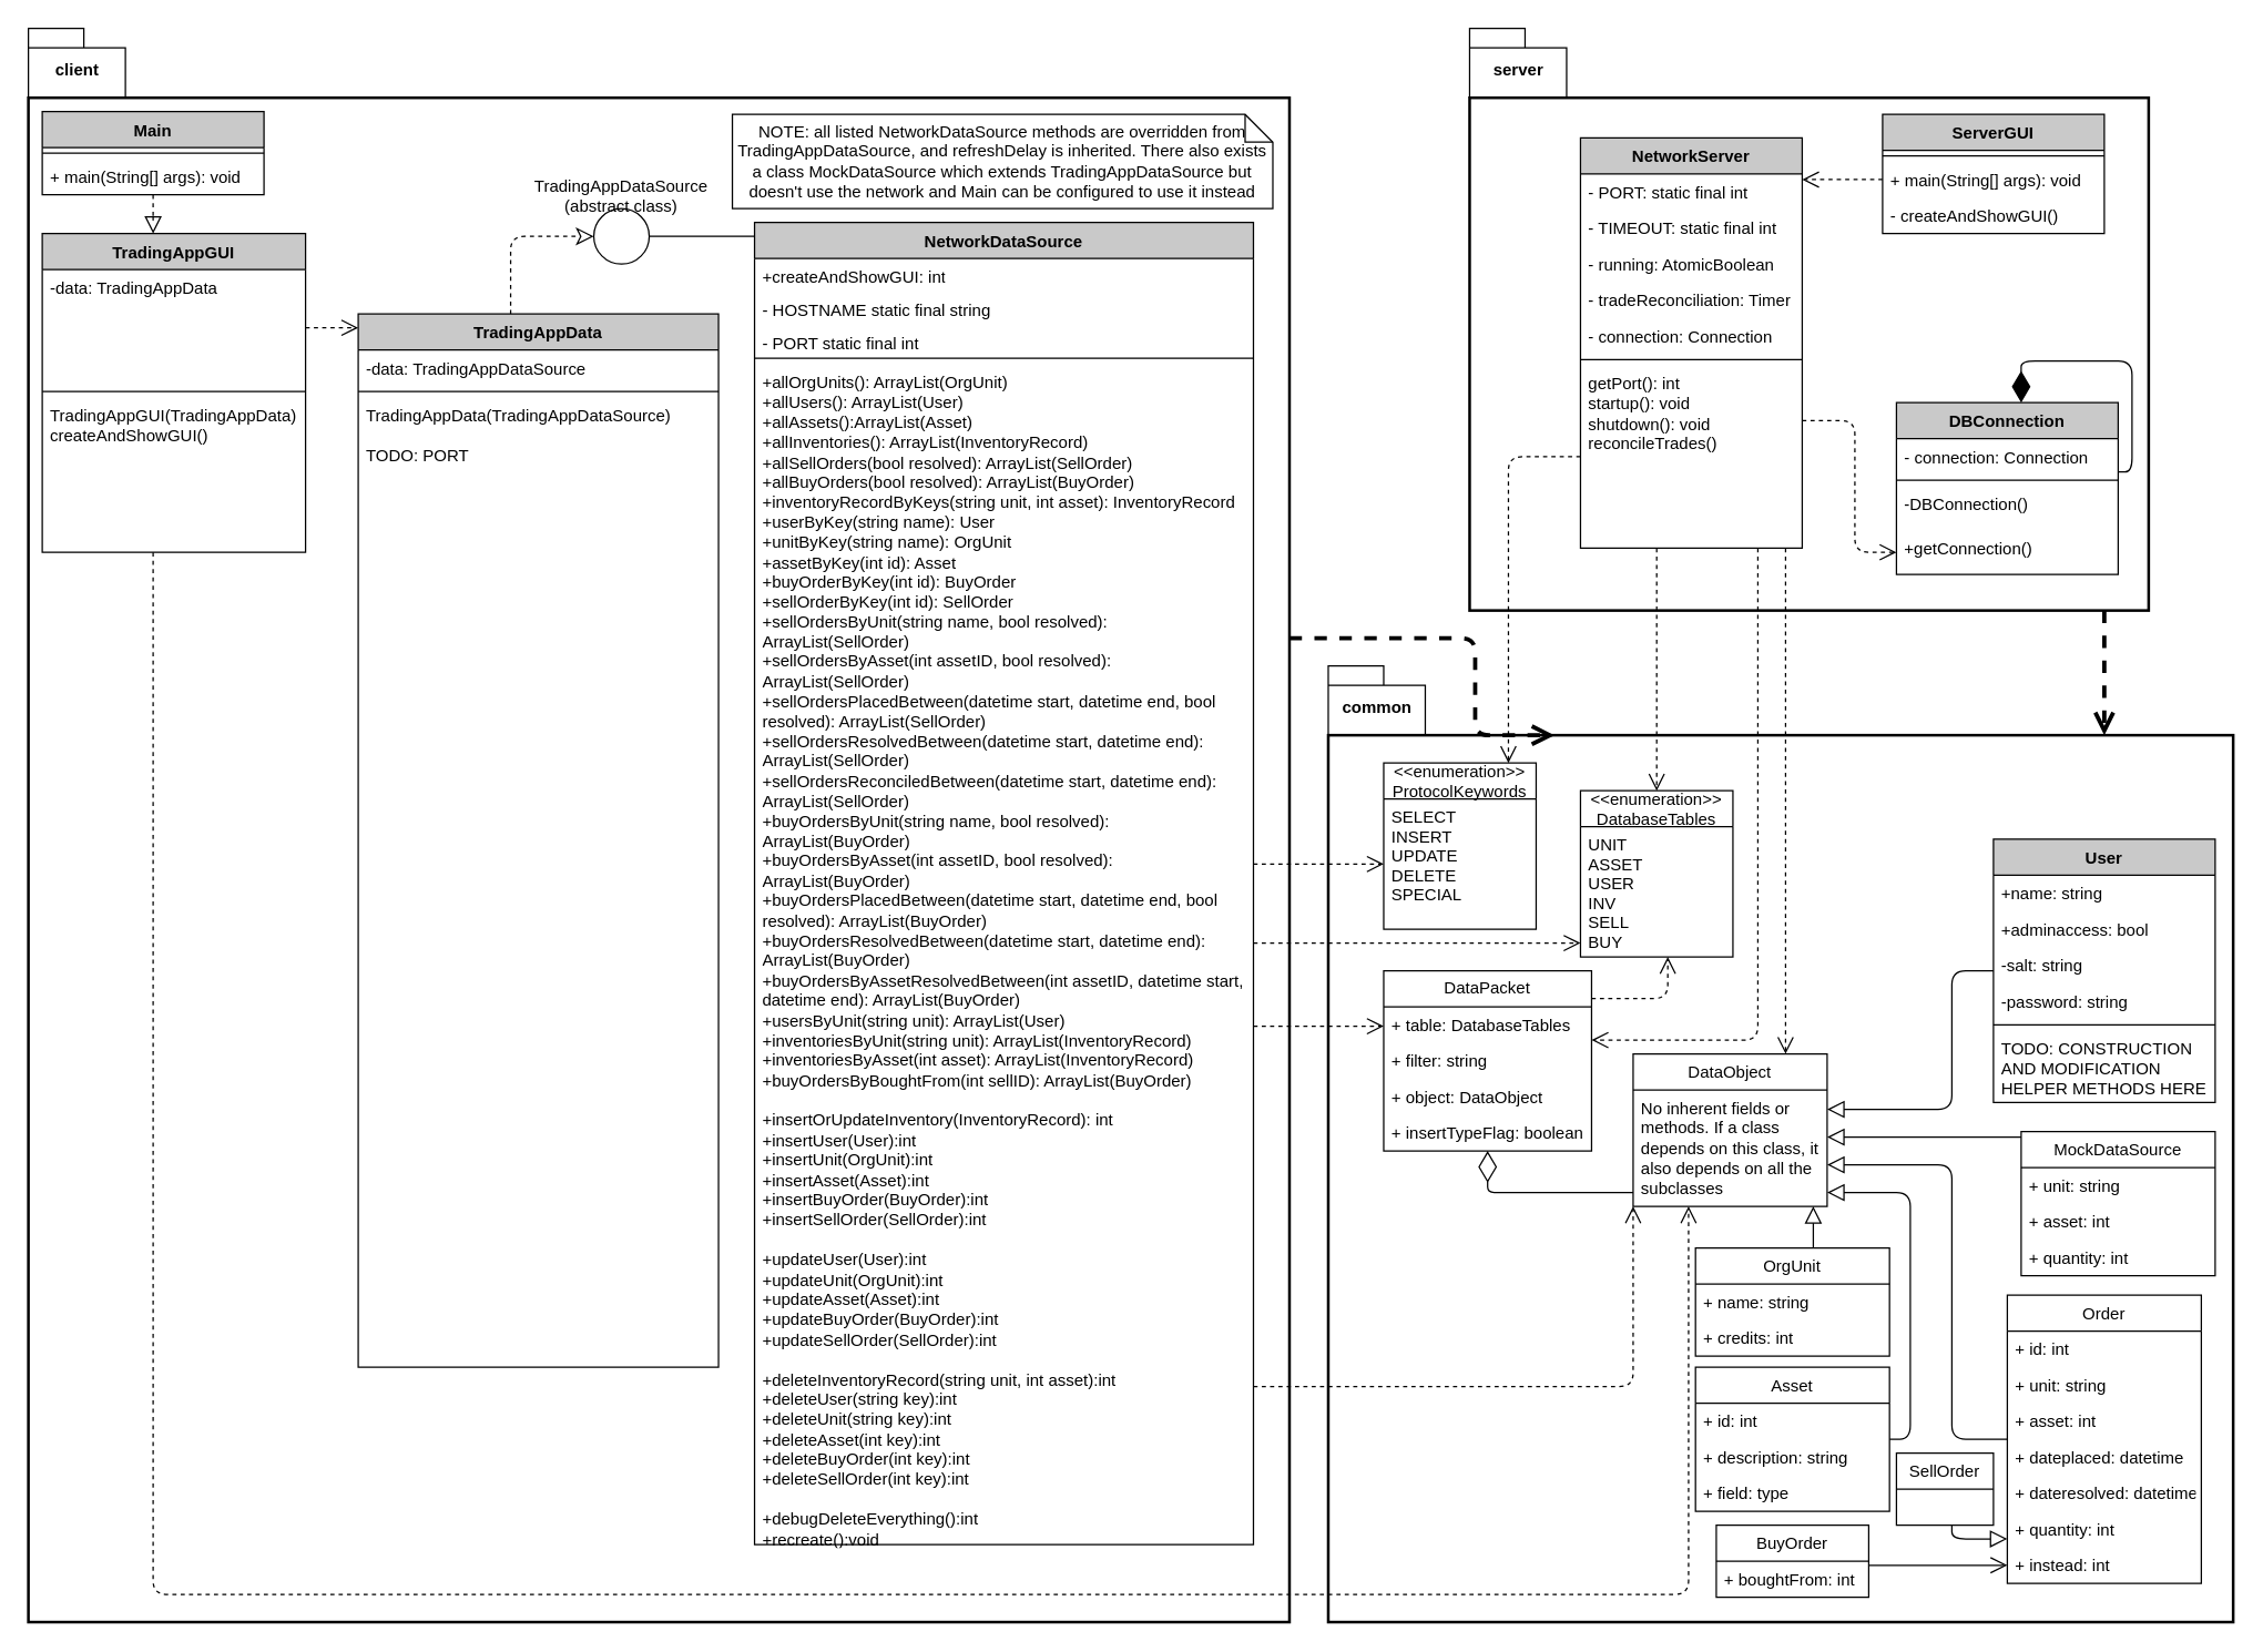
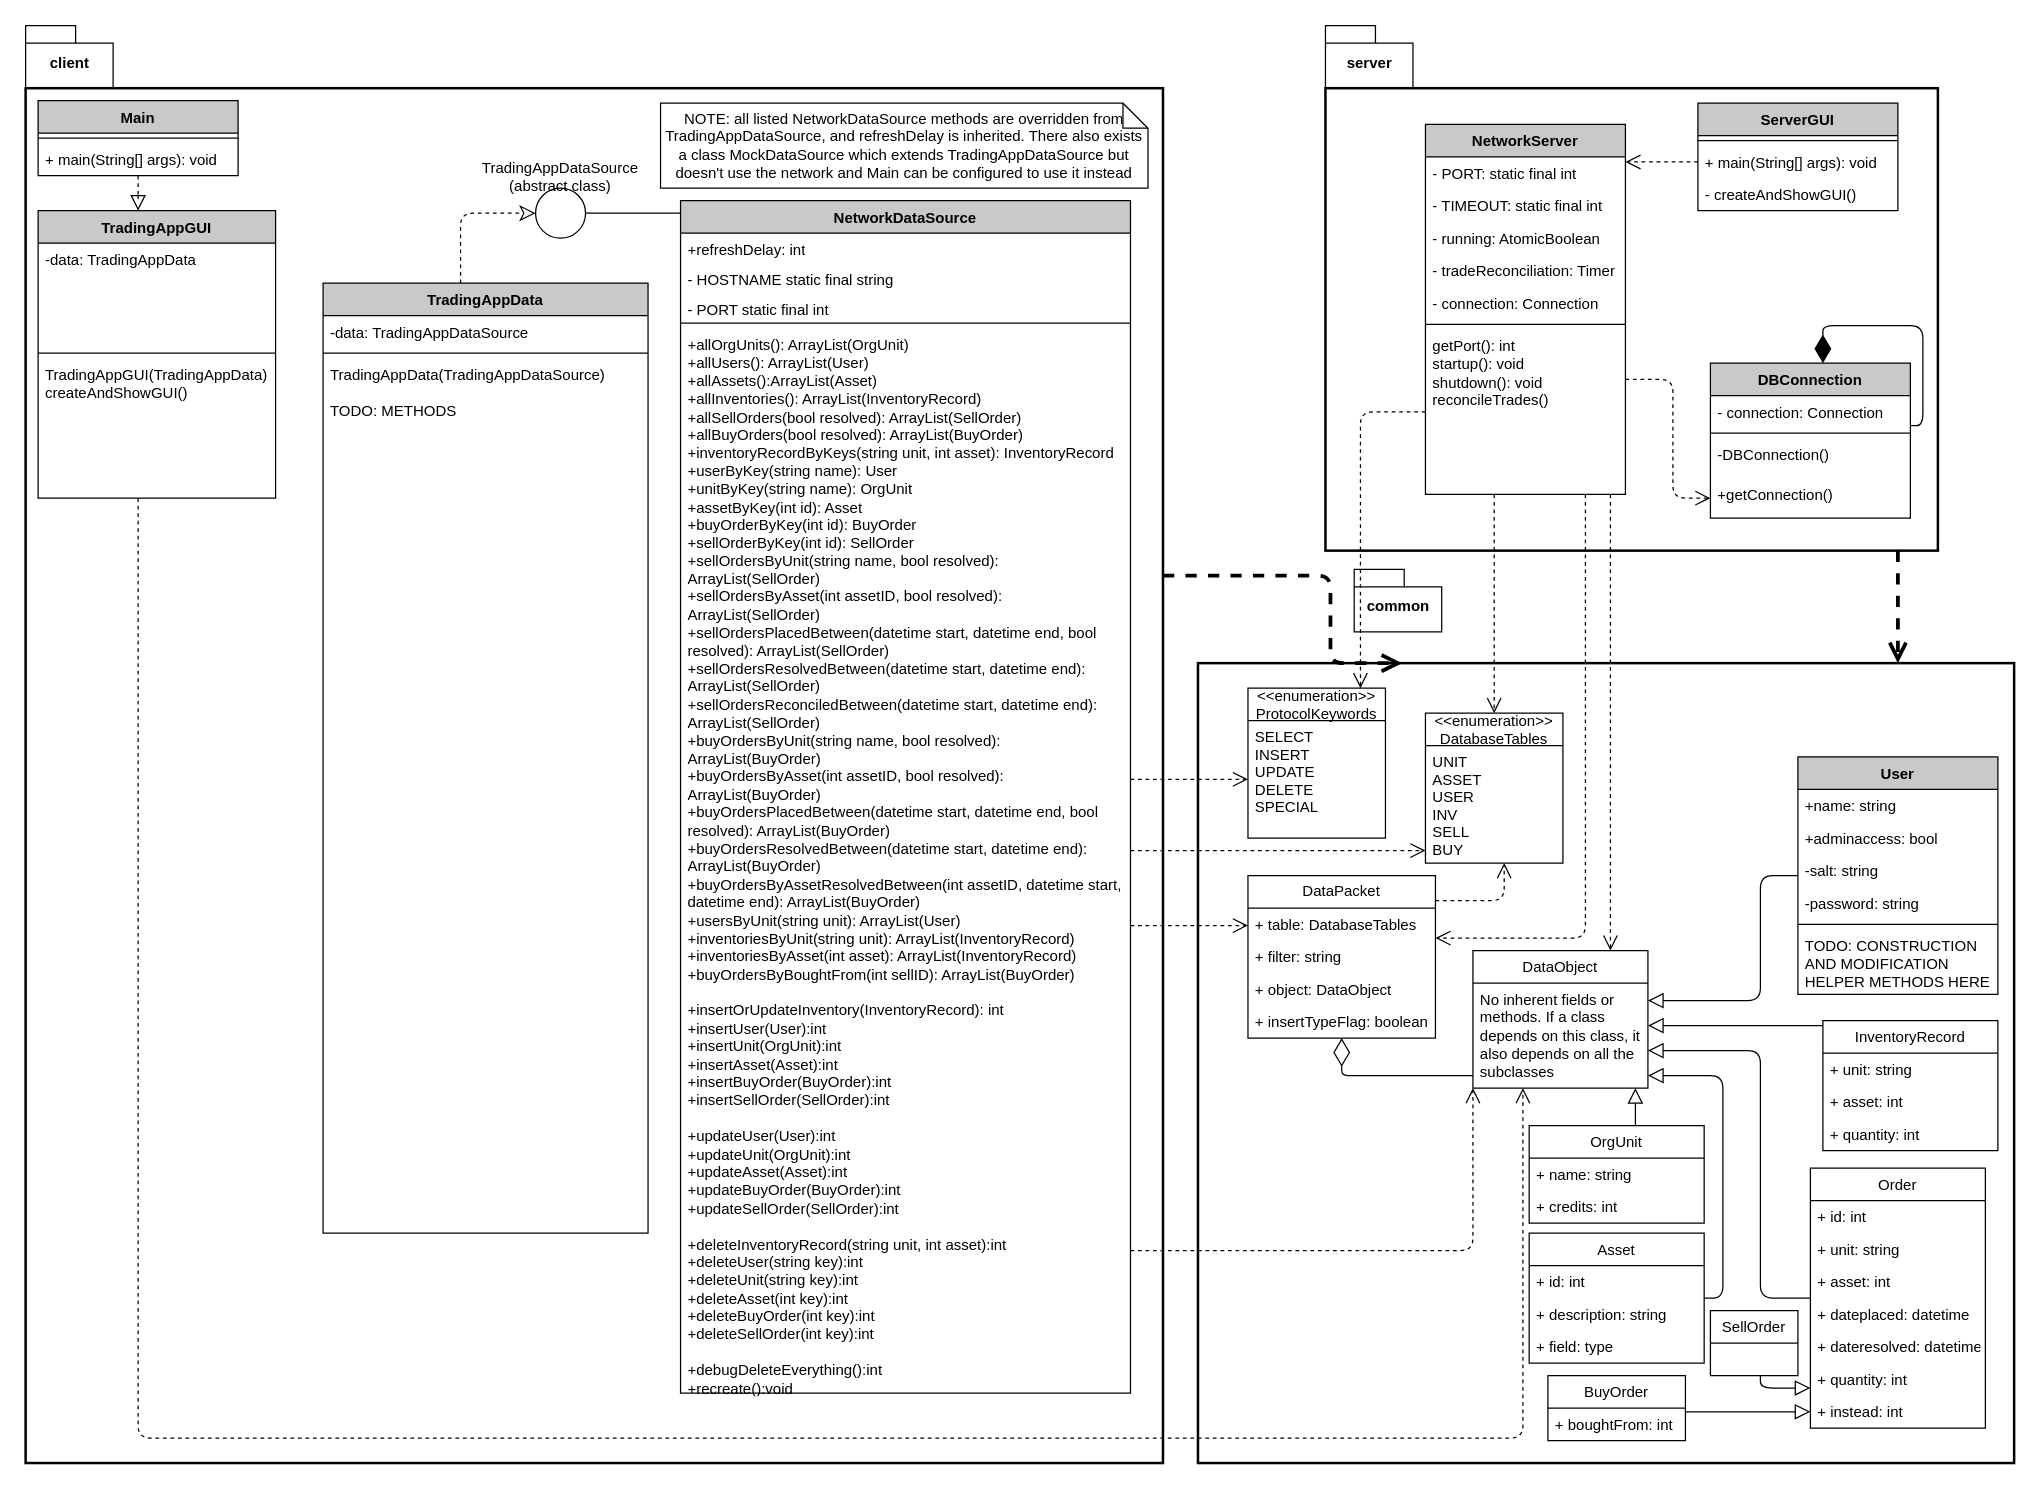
- <mxCell id="9" value="+createAndShowGUI: int" style="text;strokeColor=none;fillColor=none;align=left;verticalAlign=top;spacingLeft=4;spacingRight=4;overflow=hidden;rotatable=0;points=[[0,0.5],[1,0.5]];portConstraint=eastwest;fontSize=12;whiteSpace=wrap;" parent="8" vertex="1"><mxGeometry y="26" width="360" height="24" as="geometry" /></mxCell>
+ <mxCell id="9" value="+refreshDelay: int" style="text;strokeColor=none;fillColor=none;align=left;verticalAlign=top;spacingLeft=4;spacingRight=4;overflow=hidden;rotatable=0;points=[[0,0.5],[1,0.5]];portConstraint=eastwest;fontSize=12;whiteSpace=wrap;" parent="8" vertex="1"><mxGeometry y="26" width="360" height="24" as="geometry" /></mxCell>
- <mxCell id="53" style="edgeStyle=orthogonalEdgeStyle;rounded=1;orthogonalLoop=1;jettySize=auto;html=1;fontSize=12;endArrow=open;endFill=0;endSize=10;startSize=10;dashed=1;" parent="1" source="50" edge="1" target="36"><mxGeometry relative="1" as="geometry"><mxPoint x="290" y="241" as="targetPoint" /><Array as="points"><mxPoint x="258" y="236" /><mxPoint x="258" y="236" /></Array></mxGeometry></mxCell>
- <mxCell id="39" value="TradingAppData(TradingAppDataSource)&#10;&#10;TODO: PORT" style="text;strokeColor=none;fillColor=none;align=left;verticalAlign=top;spacingLeft=4;spacingRight=4;overflow=hidden;rotatable=0;points=[[0,0.5],[1,0.5]];portConstraint=eastwest;whiteSpace=wrap;" parent="36" vertex="1"><mxGeometry y="60" width="260" height="700" as="geometry" /></mxCell>
+ <mxCell id="39" value="TradingAppData(TradingAppDataSource)&#10;&#10;TODO: METHODS" style="text;strokeColor=none;fillColor=none;align=left;verticalAlign=top;spacingLeft=4;spacingRight=4;overflow=hidden;rotatable=0;points=[[0,0.5],[1,0.5]];portConstraint=eastwest;whiteSpace=wrap;" parent="36" vertex="1"><mxGeometry y="60" width="260" height="700" as="geometry" /></mxCell>
- <mxCell id="94" value="common" style="shape=folder;fontStyle=1;spacingTop=10;tabWidth=40;tabHeight=14;tabPosition=left;html=1;shadow=0;fillColor=none;gradientColor=none;" vertex="1" parent="1"><mxGeometry x="958" y="480" width="70" height="50" as="geometry" /></mxCell>
+ <mxCell id="94" value="common" style="shape=folder;fontStyle=1;spacingTop=10;tabWidth=40;tabHeight=14;tabPosition=left;html=1;shadow=0;fillColor=none;gradientColor=none;" vertex="1" parent="1"><mxGeometry x="1083" y="455" width="70" height="50" as="geometry" /></mxCell>
- <mxCell id="65" value="MockDataSource" style="swimlane;fontStyle=0;childLayout=stackLayout;horizontal=1;startSize=26;fillColor=none;horizontalStack=0;resizeParent=1;resizeParentMax=0;resizeLast=0;collapsible=1;marginBottom=0;fontSize=12;strokeColor=#000000;strokeWidth=1;html=0;" parent="1" vertex="1"><mxGeometry x="1458" y="816" width="140" height="104" as="geometry" /></mxCell>
+ <mxCell id="65" value="InventoryRecord" style="swimlane;fontStyle=0;childLayout=stackLayout;horizontal=1;startSize=26;fillColor=none;horizontalStack=0;resizeParent=1;resizeParentMax=0;resizeLast=0;collapsible=1;marginBottom=0;fontSize=12;strokeColor=#000000;strokeWidth=1;html=0;" parent="1" vertex="1"><mxGeometry x="1458" y="816" width="140" height="104" as="geometry" /></mxCell>
- <mxCell id="80" style="edgeStyle=orthogonalEdgeStyle;rounded=1;orthogonalLoop=1;jettySize=auto;html=1;fontSize=12;endArrow=open;endFill=0;endSize=10;startSize=10;" parent="1" source="82" target="77" edge="1"><mxGeometry relative="1" as="geometry"><mxPoint x="1448" y="1130" as="targetPoint" /><Array as="points"><mxPoint x="1358" y="1129" /></Array><mxPoint x="1190" y="1116" as="sourcePoint" /></mxGeometry></mxCell>
+ <mxCell id="80" style="edgeStyle=orthogonalEdgeStyle;rounded=1;orthogonalLoop=1;jettySize=auto;html=1;fontSize=12;endArrow=block;endFill=0;endSize=10;startSize=10;" parent="1" source="82" target="77" edge="1"><mxGeometry relative="1" as="geometry"><mxPoint x="1448" y="1130" as="targetPoint" /><Array as="points"><mxPoint x="1358" y="1129" /></Array><mxPoint x="1190" y="1116" as="sourcePoint" /></mxGeometry></mxCell>
